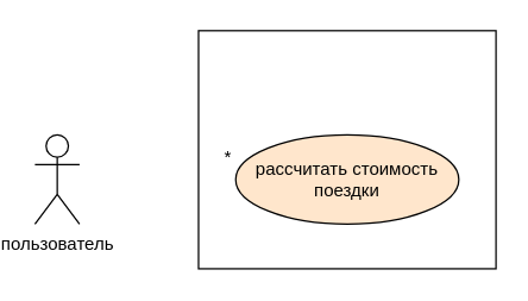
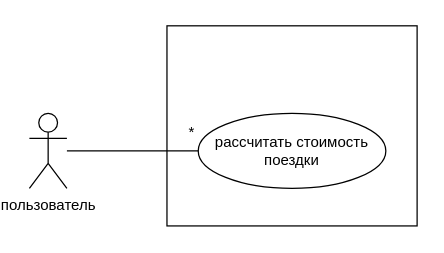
+ <mxCell id="5" value="" style="endArrow=none;html=1;rounded=0;entryX=0;entryY=0.5;entryDx=0;entryDy=0;" edge="1" parent="1" source="2" target="4"><mxGeometry width="50" height="50" relative="1" as="geometry"><mxPoint x="60" y="110" as="sourcePoint" /><mxPoint x="110" y="60" as="targetPoint" /></mxGeometry></mxCell>
- <mxCell id="4" value="рассчитать стоимость поездки" style="ellipse;whiteSpace=wrap;html=1;fillColor=#ffe6cc;" vertex="1" parent="1"><mxGeometry x="155" y="90" width="150" height="60" as="geometry" /></mxCell>
+ <mxCell id="4" value="рассчитать стоимость поездки" style="ellipse;whiteSpace=wrap;html=1;" vertex="1" parent="1"><mxGeometry x="155" y="90" width="150" height="60" as="geometry" /></mxCell>
